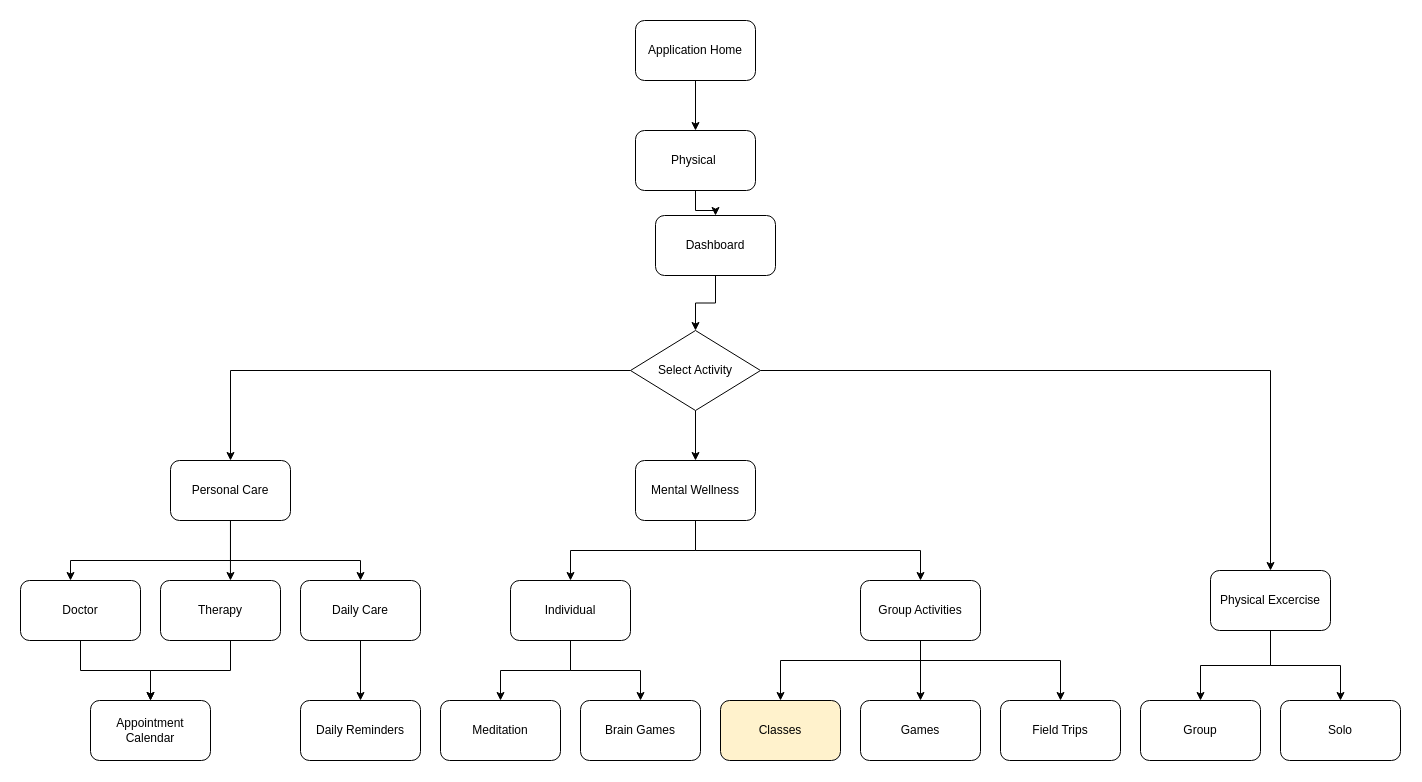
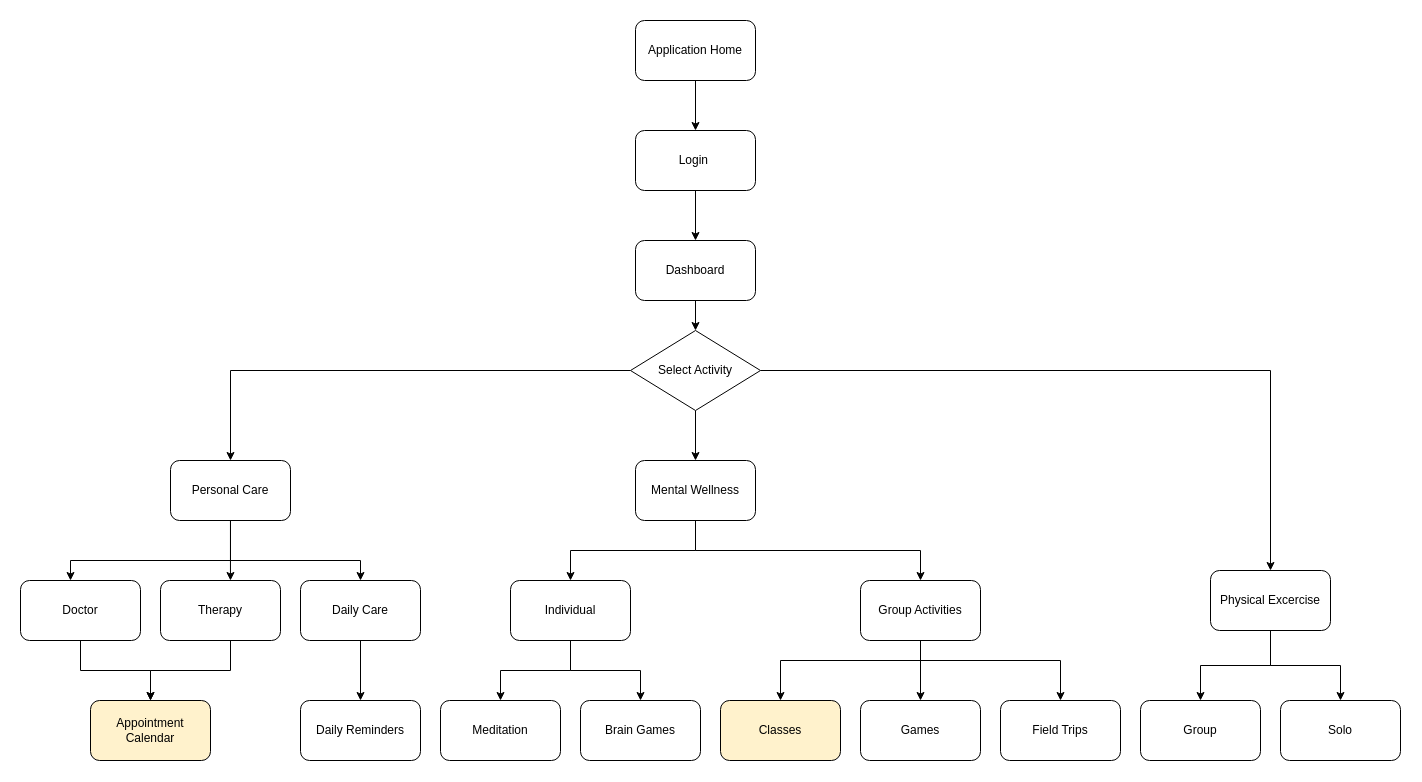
- <mxCell id="5" value="Physical&amp;nbsp;" style="rounded=1;whiteSpace=wrap;html=1;" vertex="1" parent="1"><mxGeometry x="635" y="130" width="120" height="60" as="geometry" /></mxCell>
+ <mxCell id="5" value="Login&amp;nbsp;" style="rounded=1;whiteSpace=wrap;html=1;" vertex="1" parent="1"><mxGeometry x="635" y="130" width="120" height="60" as="geometry" /></mxCell>
- <mxCell id="7" value="Dashboard" style="rounded=1;whiteSpace=wrap;html=1;" vertex="1" parent="1"><mxGeometry x="655" y="215" width="120" height="60" as="geometry" /></mxCell>
+ <mxCell id="7" value="Dashboard" style="rounded=1;whiteSpace=wrap;html=1;" vertex="1" parent="1"><mxGeometry x="635" y="240" width="120" height="60" as="geometry" /></mxCell>
- <mxCell id="35" value="Appointment Calendar" style="rounded=1;whiteSpace=wrap;html=1;" vertex="1" parent="1"><mxGeometry x="90" y="700" width="120" height="60" as="geometry" /></mxCell>
+ <mxCell id="35" value="Appointment Calendar" style="rounded=1;whiteSpace=wrap;html=1;fillColor=#fff2cc;" vertex="1" parent="1"><mxGeometry x="90" y="700" width="120" height="60" as="geometry" /></mxCell>
